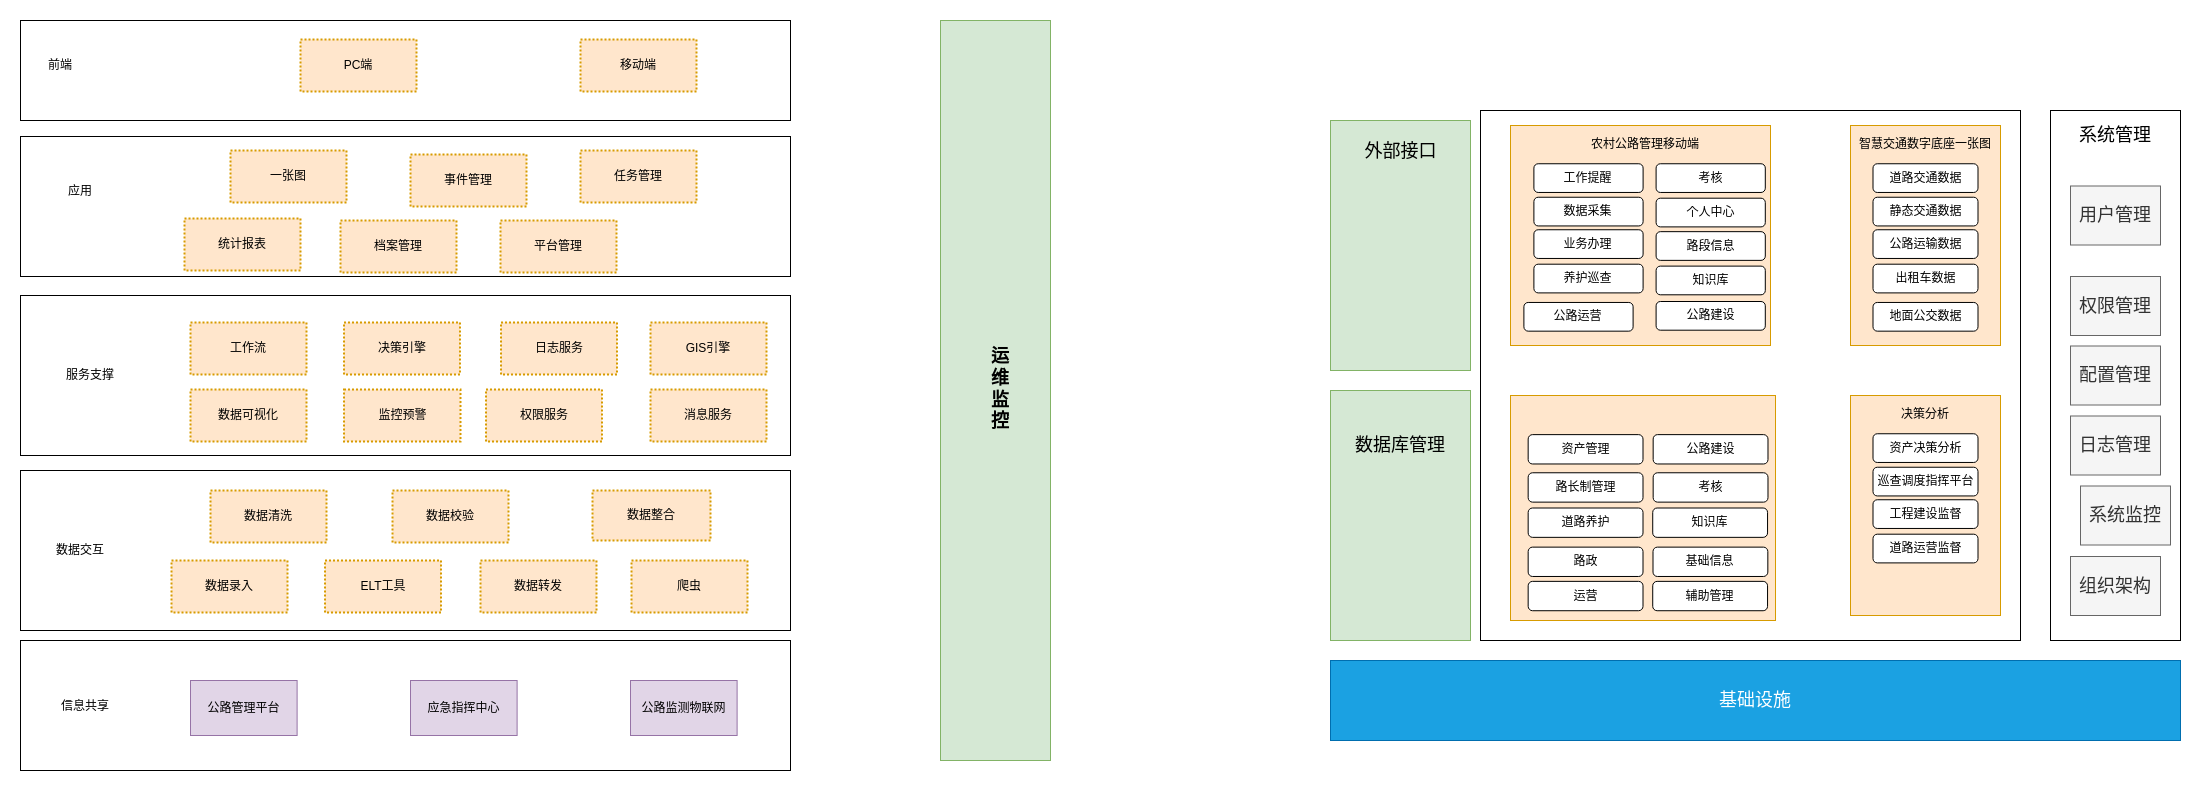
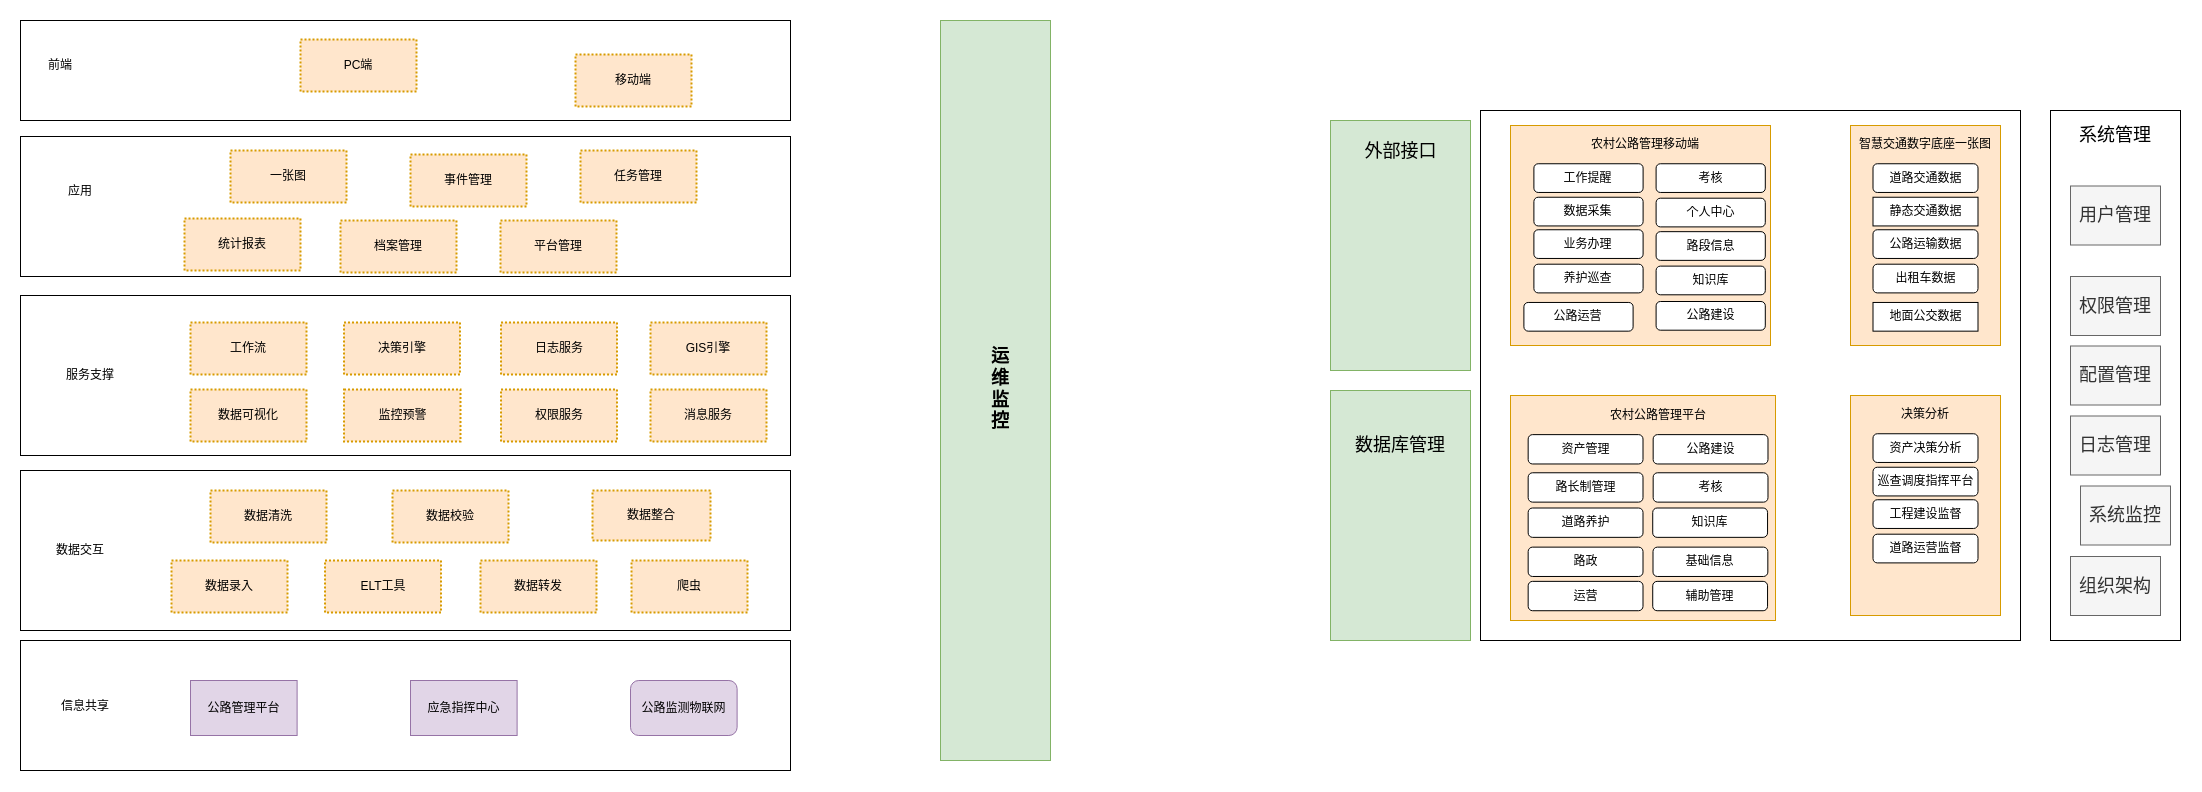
- <mxCell id="13" value="移动端" style="rounded=0;whiteSpace=wrap;html=1;dashed=1;dashPattern=1 1;strokeColor=#d79b00;strokeWidth=2;fillColor=#ffe6cc;" parent="1" vertex="1"><mxGeometry x="580" y="39" width="116" height="52" as="geometry" /></mxCell>
+ <mxCell id="13" value="移动端" style="rounded=0;whiteSpace=wrap;html=1;dashed=1;dashPattern=1 1;strokeColor=#d79b00;strokeWidth=2;fillColor=#ffe6cc;" parent="1" vertex="1"><mxGeometry x="575" y="54" width="116" height="52" as="geometry" /></mxCell>
- <mxCell id="7" value="静态交通数据" style="rounded=1;whiteSpace=wrap;html=1;" parent="3" vertex="1"><mxGeometry x="22.5" y="71.739" width="105" height="28.696" as="geometry" /></mxCell>
+ <mxCell id="7" value="静态交通数据" style="whiteSpace=wrap;html=1;rounded=0;" parent="3" vertex="1"><mxGeometry x="22.5" y="71.739" width="105" height="28.696" as="geometry" /></mxCell>
- <mxCell id="10" value="地面公交数据" style="rounded=1;whiteSpace=wrap;html=1;" parent="3" vertex="1"><mxGeometry x="22.5" y="176.957" width="105" height="28.696" as="geometry" /></mxCell>
+ <mxCell id="10" value="地面公交数据" style="whiteSpace=wrap;html=1;rounded=0;" parent="3" vertex="1"><mxGeometry x="22.5" y="176.957" width="105" height="28.696" as="geometry" /></mxCell>
+ <mxCell id="27" value="农村公路管理平台" style="text;html=1;strokeColor=none;fillColor=none;align=center;verticalAlign=middle;whiteSpace=wrap;rounded=0;" parent="26" vertex="1"><mxGeometry width="189.622" height="39.13" as="geometry" /></mxCell>
- <mxCell id="54" value="权限服务" style="rounded=0;whiteSpace=wrap;html=1;dashed=1;dashPattern=1 1;strokeColor=#d79b00;strokeWidth=2;fillColor=#ffe6cc;" parent="51" vertex="1"><mxGeometry x="465.5" y="94" width="116" height="52" as="geometry" /></mxCell>
+ <mxCell id="54" value="权限服务" style="rounded=0;whiteSpace=wrap;html=1;dashed=1;dashPattern=1 1;strokeColor=#d79b00;strokeWidth=2;fillColor=#ffe6cc;" parent="51" vertex="1"><mxGeometry x="480.5" y="94" width="116" height="52" as="geometry" /></mxCell>
- <mxCell id="100" value="基础设施" style="rounded=0;whiteSpace=wrap;html=1;fontSize=18;fillColor=#1ba1e2;fontColor=#ffffff;strokeColor=#006EAF;" vertex="1" parent="1"><mxGeometry x="1330" y="660" width="850" height="80" as="geometry" /></mxCell>
- <mxCell id="70" value="公路监测物联网" style="rounded=0;whiteSpace=wrap;html=1;fillColor=#e1d5e7;strokeColor=#9673a6;" parent="67" vertex="1"><mxGeometry x="490.0" width="106.611" height="55" as="geometry" /></mxCell>
+ <mxCell id="70" value="公路监测物联网" style="whiteSpace=wrap;html=1;fillColor=#e1d5e7;strokeColor=#9673a6;rounded=1;" parent="67" vertex="1"><mxGeometry x="490.0" width="106.611" height="55" as="geometry" /></mxCell>
